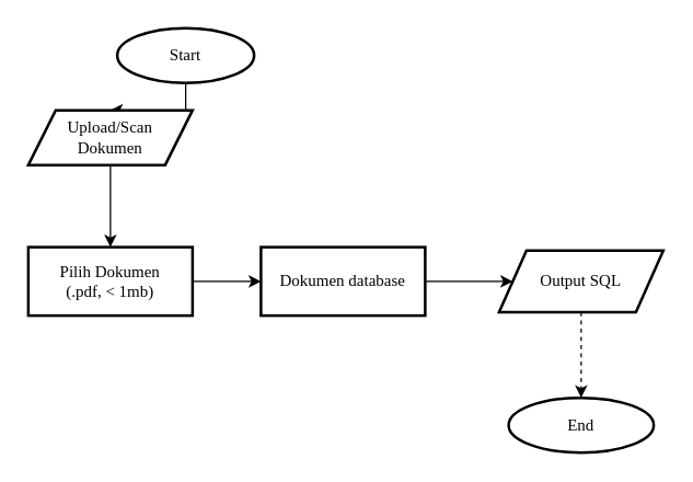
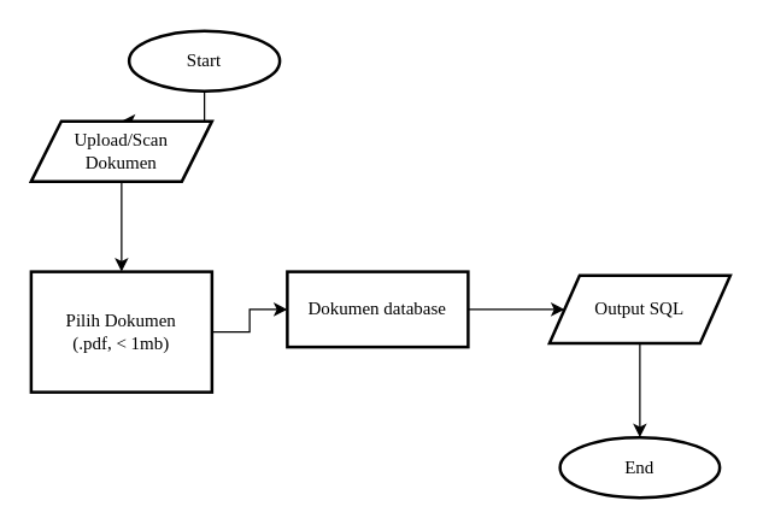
- <mxCell id="6" value="&lt;font face=&quot;Times New Roman&quot;&gt;Pilih Dokumen&lt;br&gt;(.pdf, &amp;lt; 1mb)&lt;br&gt;&lt;/font&gt;" style="whiteSpace=wrap;html=1;strokeWidth=2;" vertex="1" parent="1"><mxGeometry x="20" y="180" width="120" height="50" as="geometry" /></mxCell>
+ <mxCell id="6" value="&lt;font face=&quot;Times New Roman&quot;&gt;Pilih Dokumen&lt;br&gt;(.pdf, &amp;lt; 1mb)&lt;br&gt;&lt;/font&gt;" style="whiteSpace=wrap;html=1;strokeWidth=2;" vertex="1" parent="1"><mxGeometry x="20" y="180" width="120" height="80" as="geometry" /></mxCell>
- <mxCell id="9" value="" style="edgeStyle=orthogonalEdgeStyle;rounded=0;orthogonalLoop=1;jettySize=auto;html=1;dashed=1;" edge="1" parent="1" source="10" target="12"><mxGeometry relative="1" as="geometry" /></mxCell>
+ <mxCell id="9" value="" style="edgeStyle=orthogonalEdgeStyle;rounded=0;orthogonalLoop=1;jettySize=auto;html=1;" edge="1" parent="1" source="10" target="12"><mxGeometry relative="1" as="geometry" /></mxCell>
